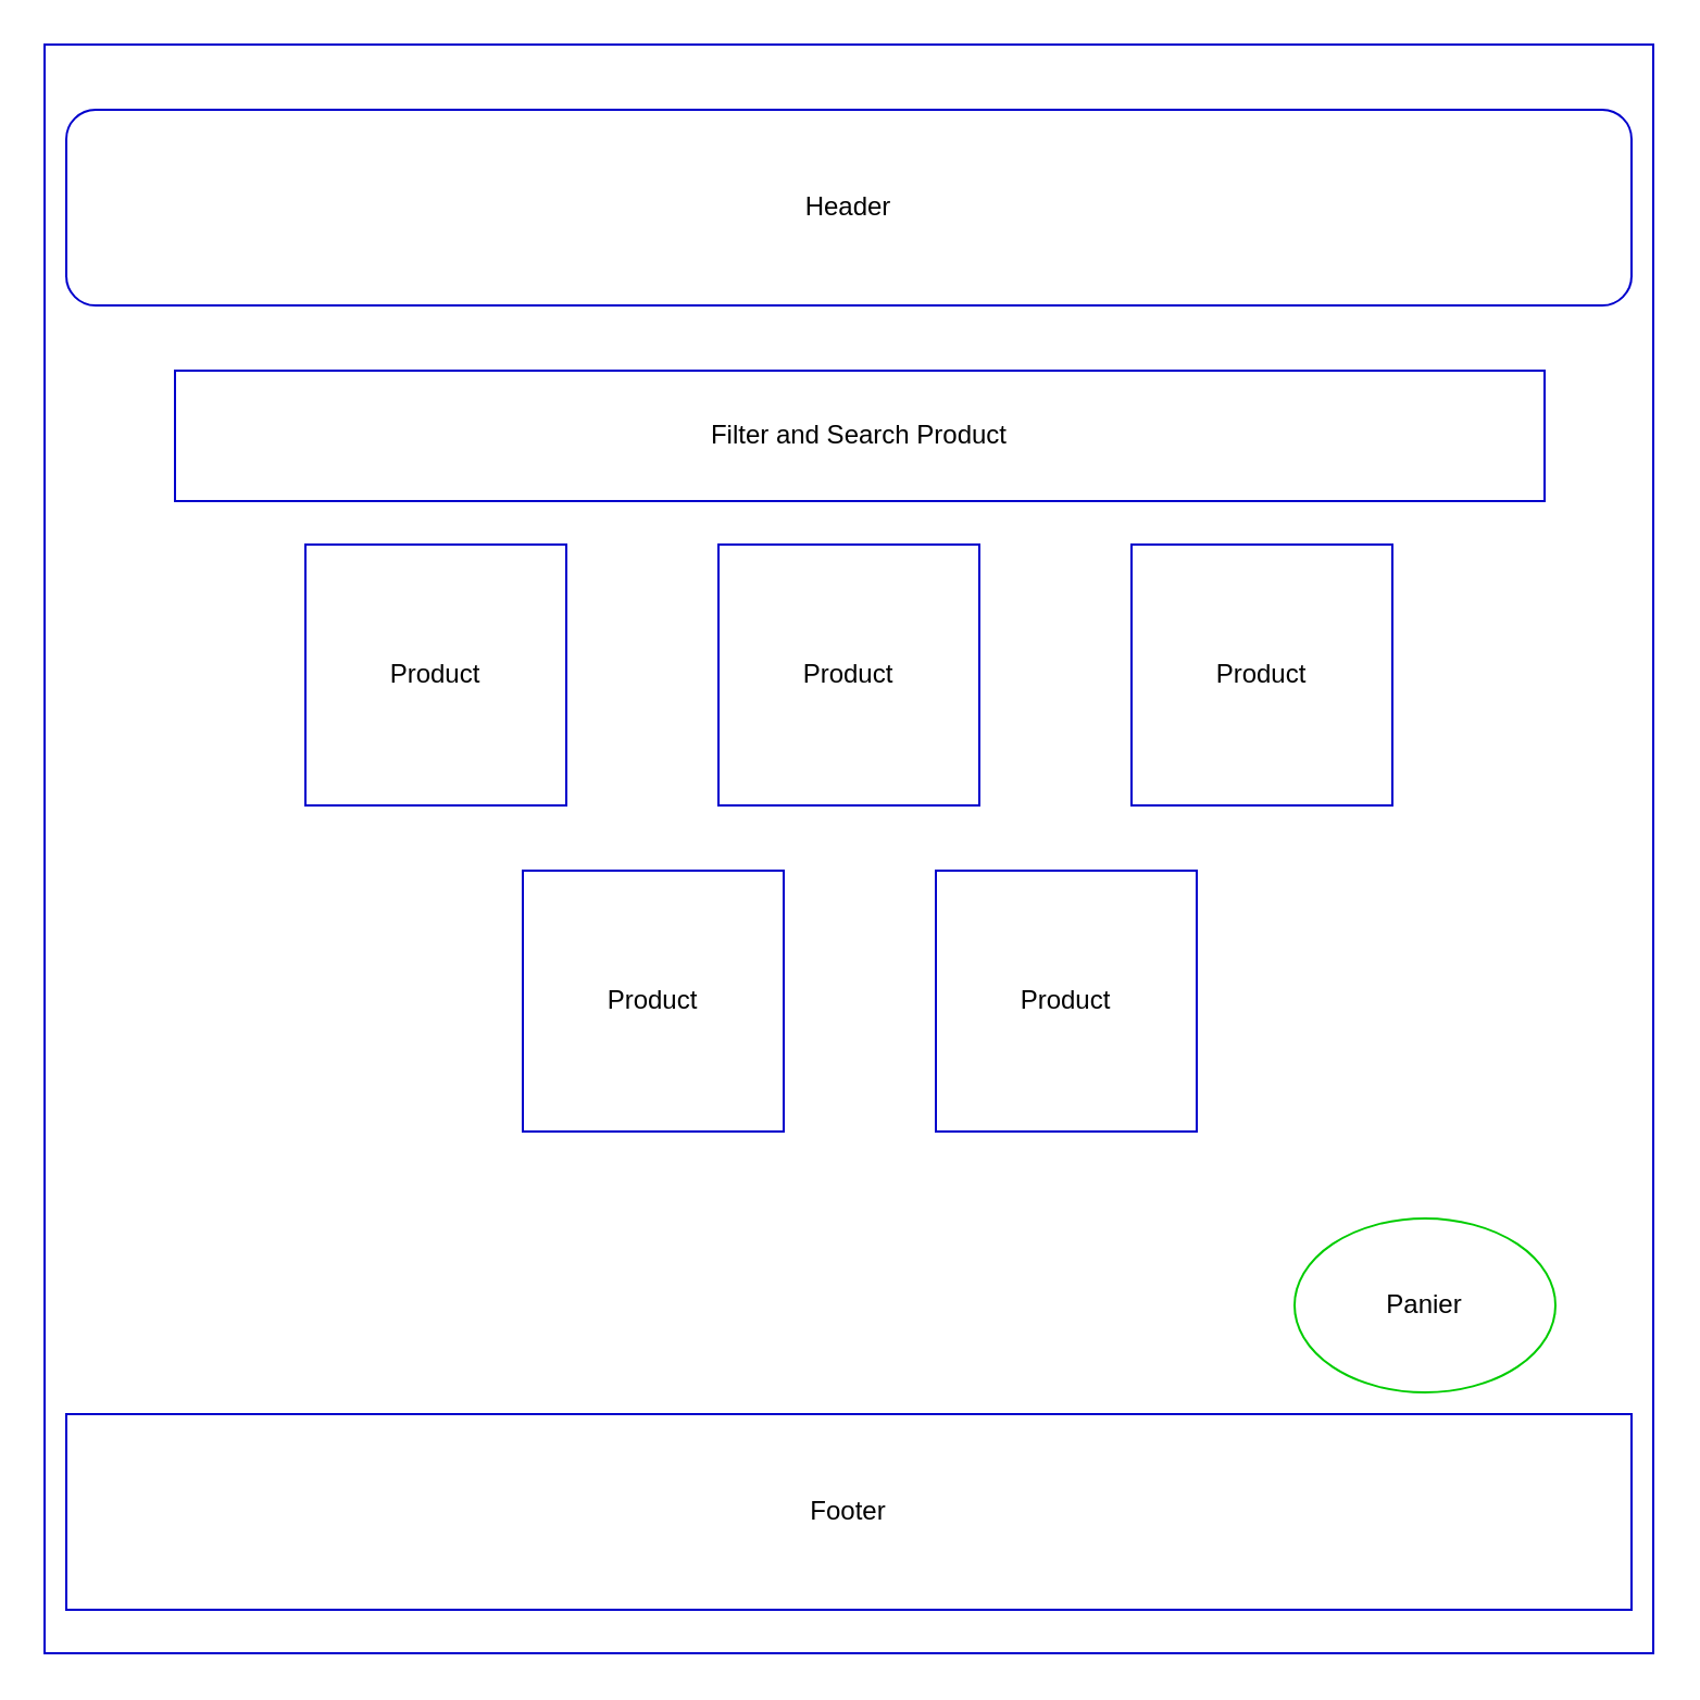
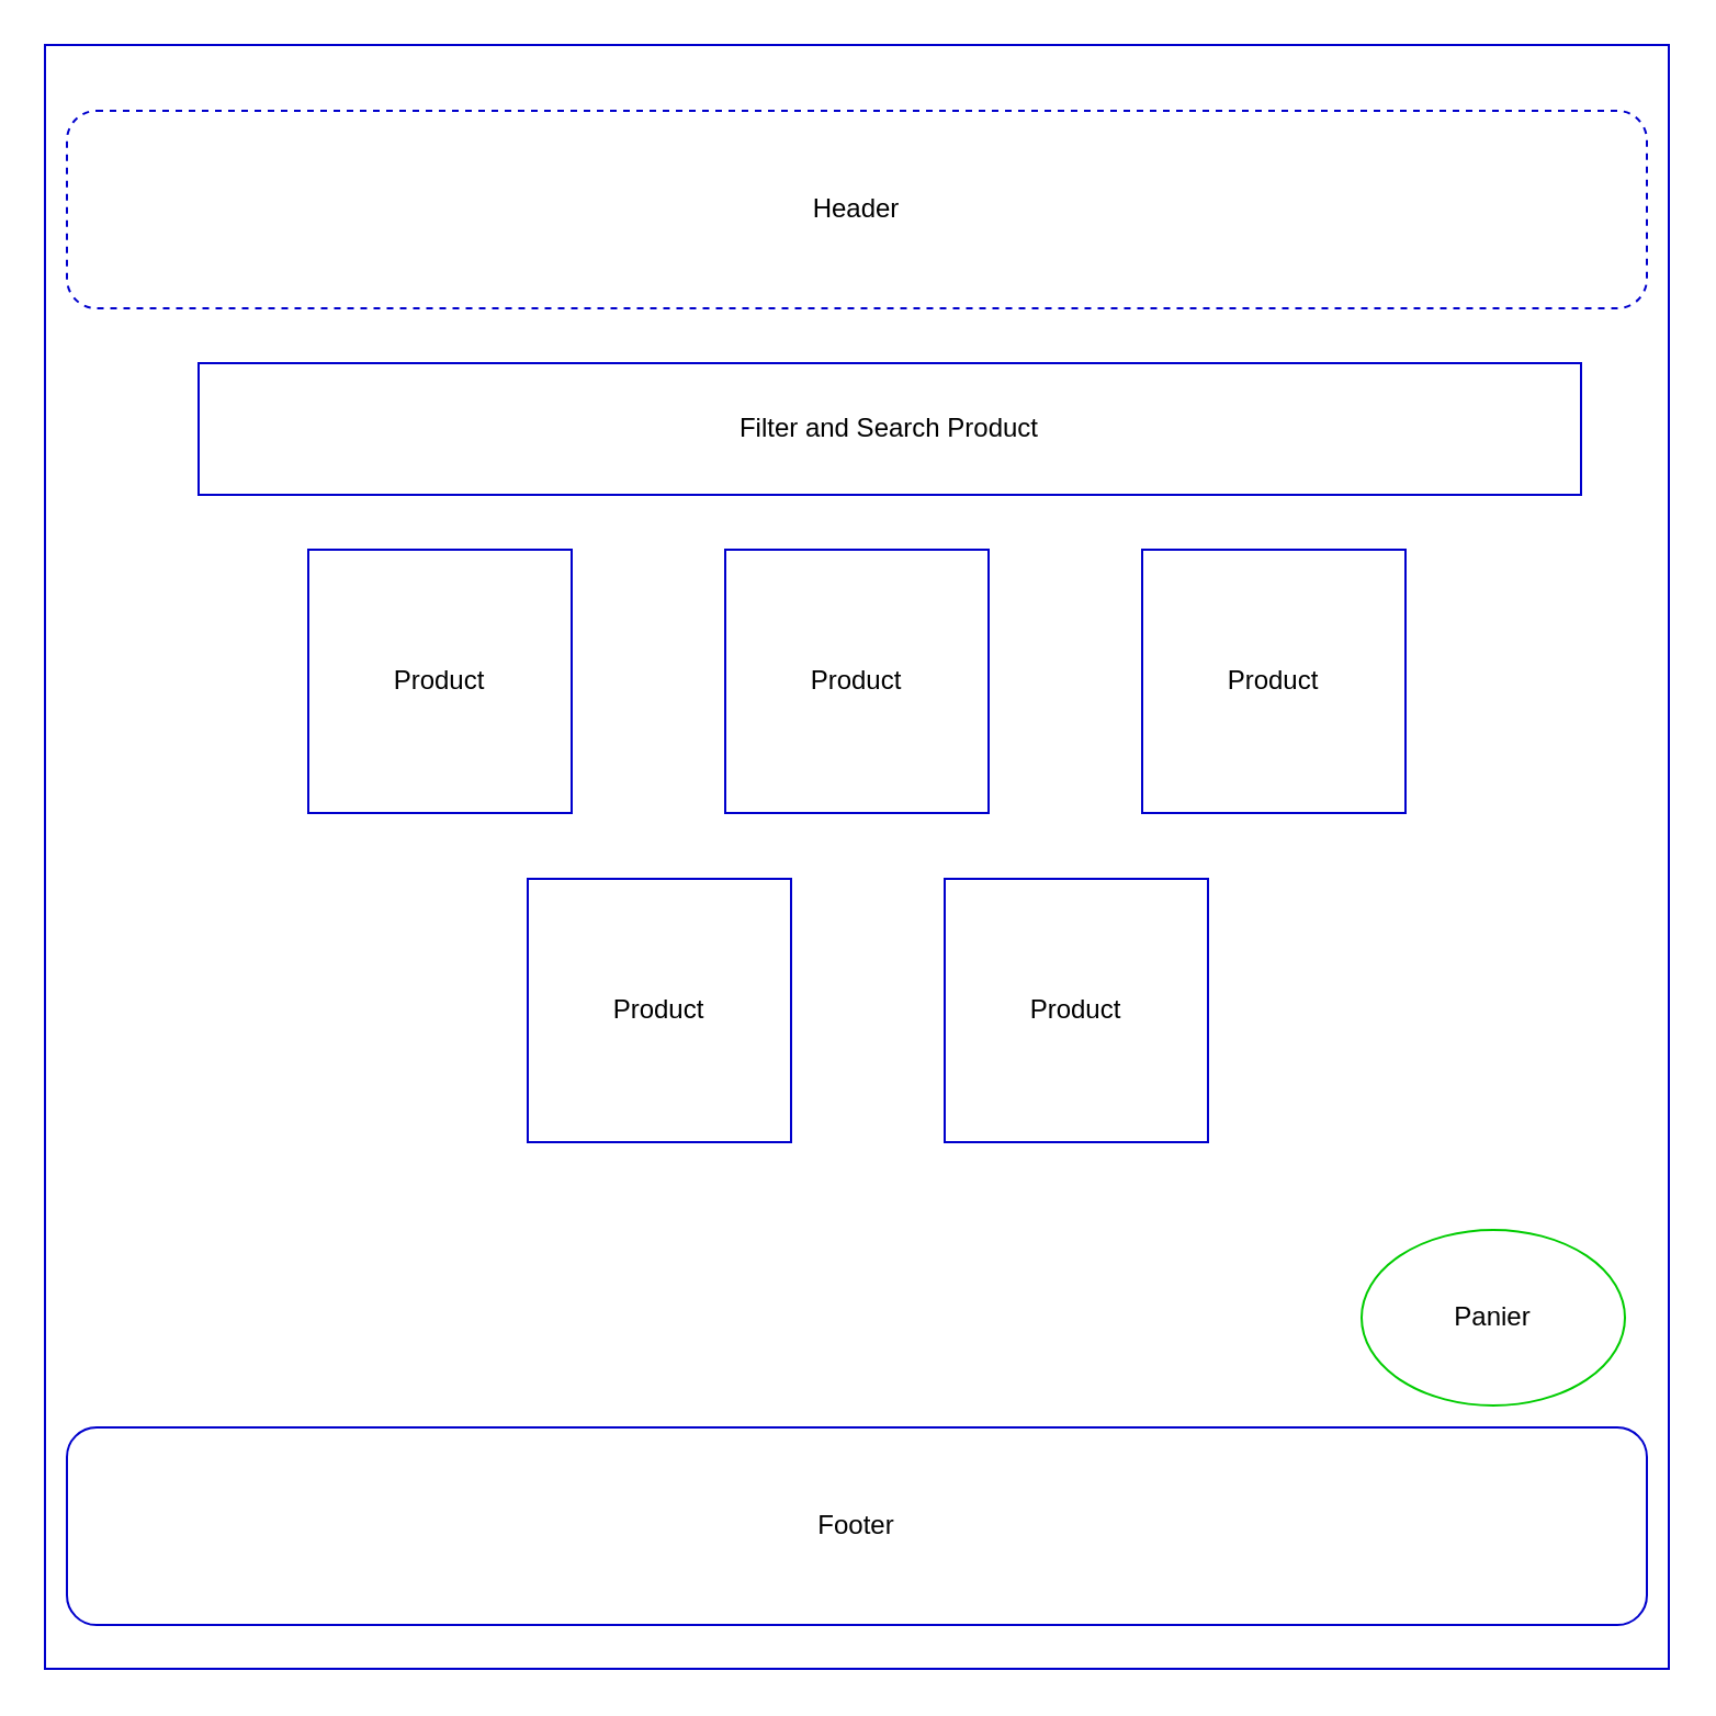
- <mxCell id="3" value="Header" style="rounded=1;whiteSpace=wrap;html=1;strokeColor=#0000CC;" parent="1" vertex="1"><mxGeometry x="30" y="50" width="720" height="90" as="geometry" /></mxCell>
+ <mxCell id="3" value="Header" style="rounded=1;whiteSpace=wrap;html=1;strokeColor=#0000CC;dashed=1;" parent="1" vertex="1"><mxGeometry x="30" y="50" width="720" height="90" as="geometry" /></mxCell>
- <mxCell id="11" value="Filter and Search Product" style="rounded=0;whiteSpace=wrap;html=1;strokeColor=#0000CC;" vertex="1" parent="1"><mxGeometry x="80" y="170" width="630" height="60" as="geometry" /></mxCell>
+ <mxCell id="11" value="Filter and Search Product" style="rounded=0;whiteSpace=wrap;html=1;strokeColor=#0000CC;" vertex="1" parent="1"><mxGeometry x="90" y="165" width="630" height="60" as="geometry" /></mxCell>
- <mxCell id="10" value="Panier" style="ellipse;whiteSpace=wrap;html=1;strokeColor=#00CC00;" parent="1" vertex="1"><mxGeometry x="595" y="560" width="120" height="80" as="geometry" /></mxCell>
+ <mxCell id="10" value="Panier" style="ellipse;whiteSpace=wrap;html=1;strokeColor=#00CC00;" parent="1" vertex="1"><mxGeometry x="620" y="560" width="120" height="80" as="geometry" /></mxCell>
- <mxCell id="4" value="Footer" style="whiteSpace=wrap;html=1;strokeColor=#0000CC;rounded=0;" parent="1" vertex="1"><mxGeometry x="30" y="650" width="720" height="90" as="geometry" /></mxCell>
+ <mxCell id="4" value="Footer" style="rounded=1;whiteSpace=wrap;html=1;strokeColor=#0000CC;" parent="1" vertex="1"><mxGeometry x="30" y="650" width="720" height="90" as="geometry" /></mxCell>
